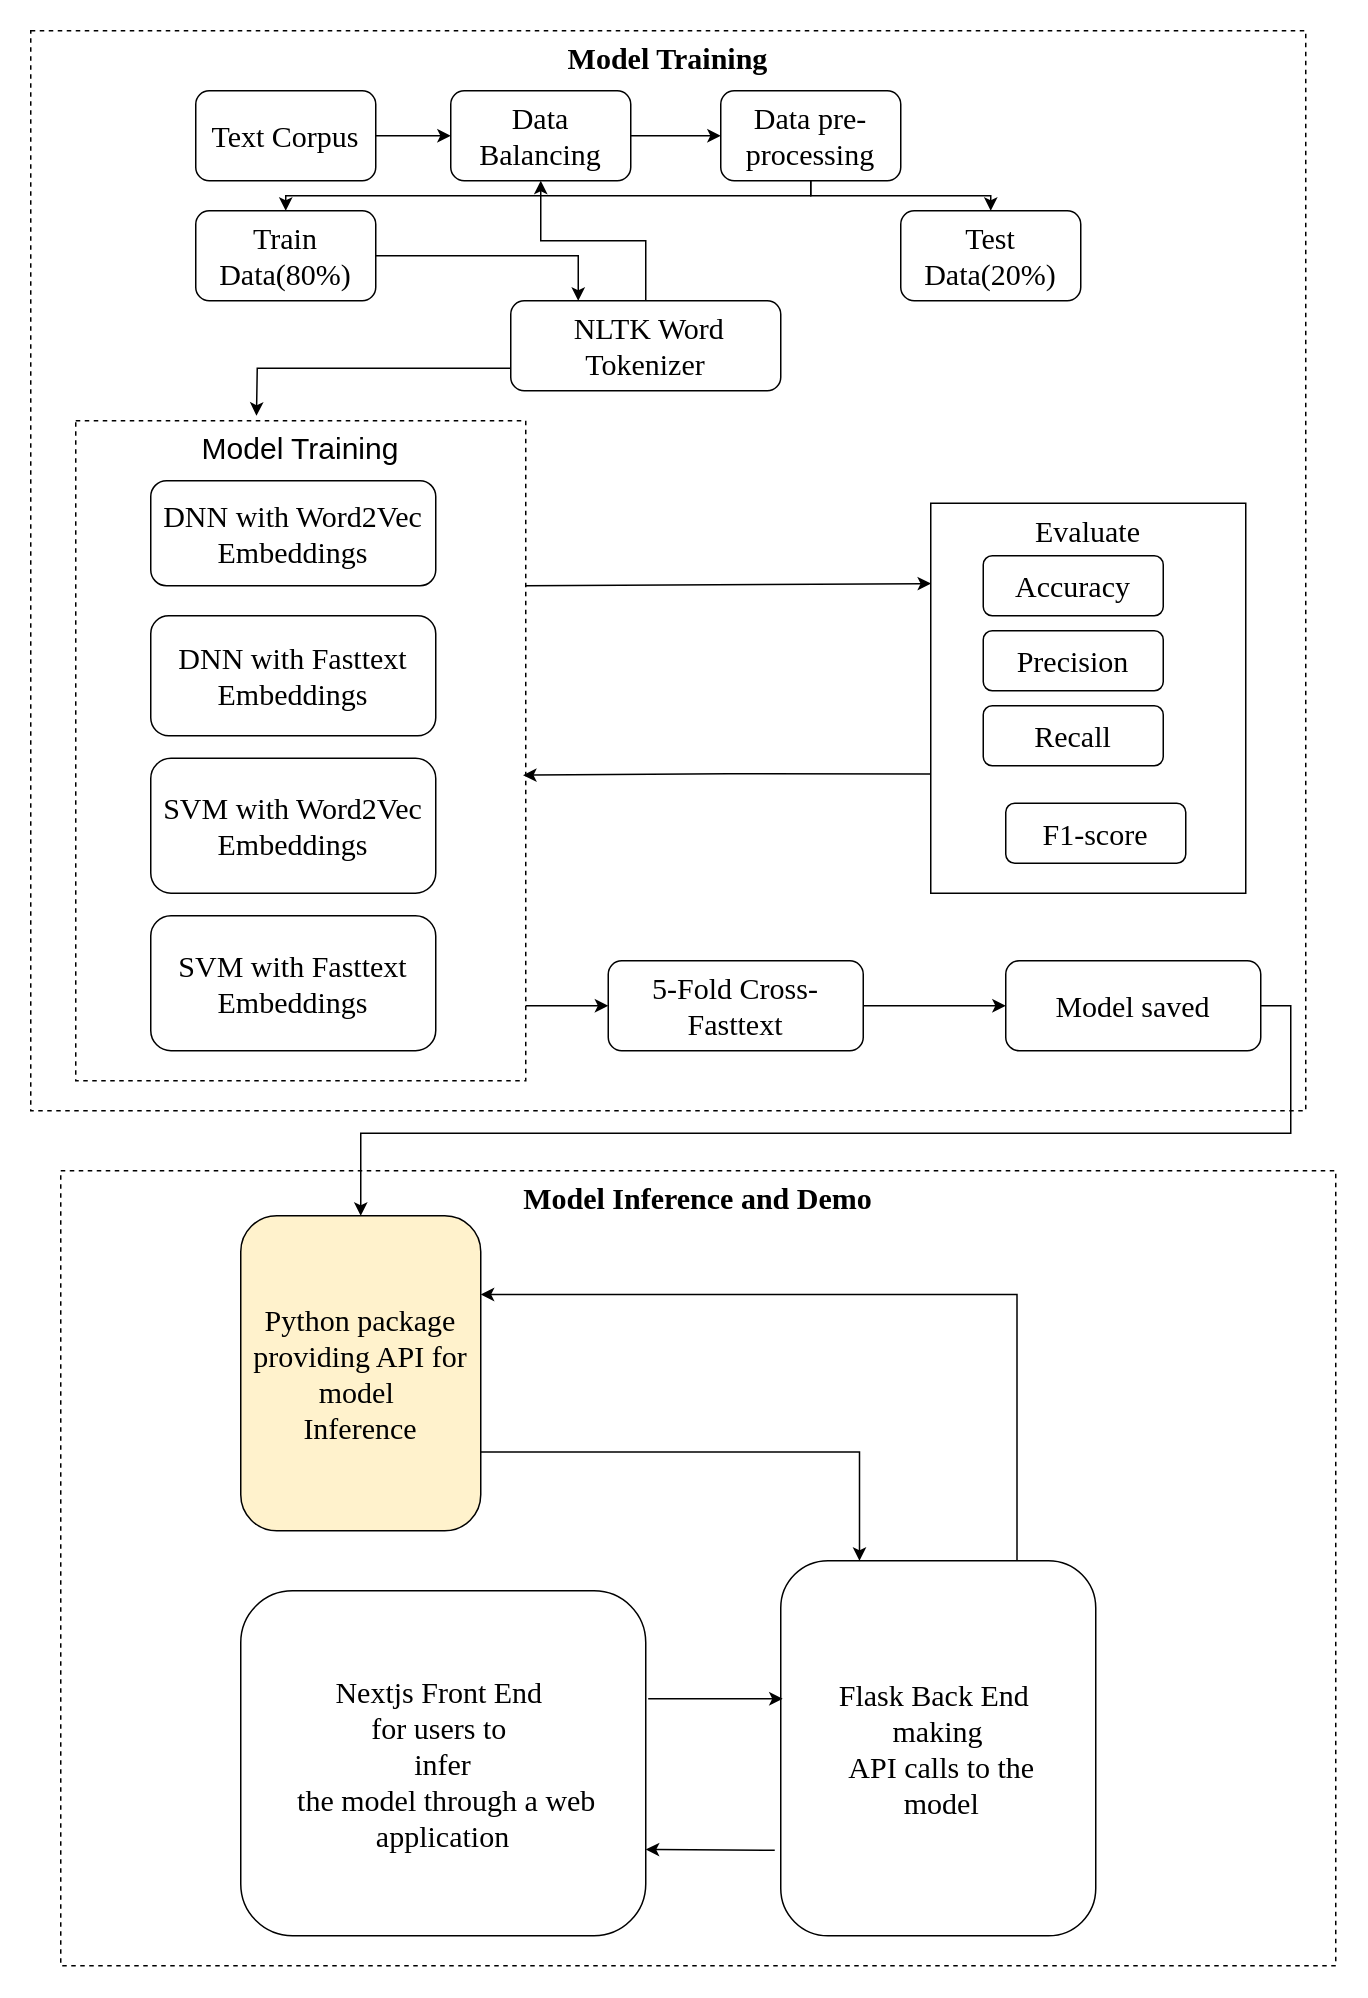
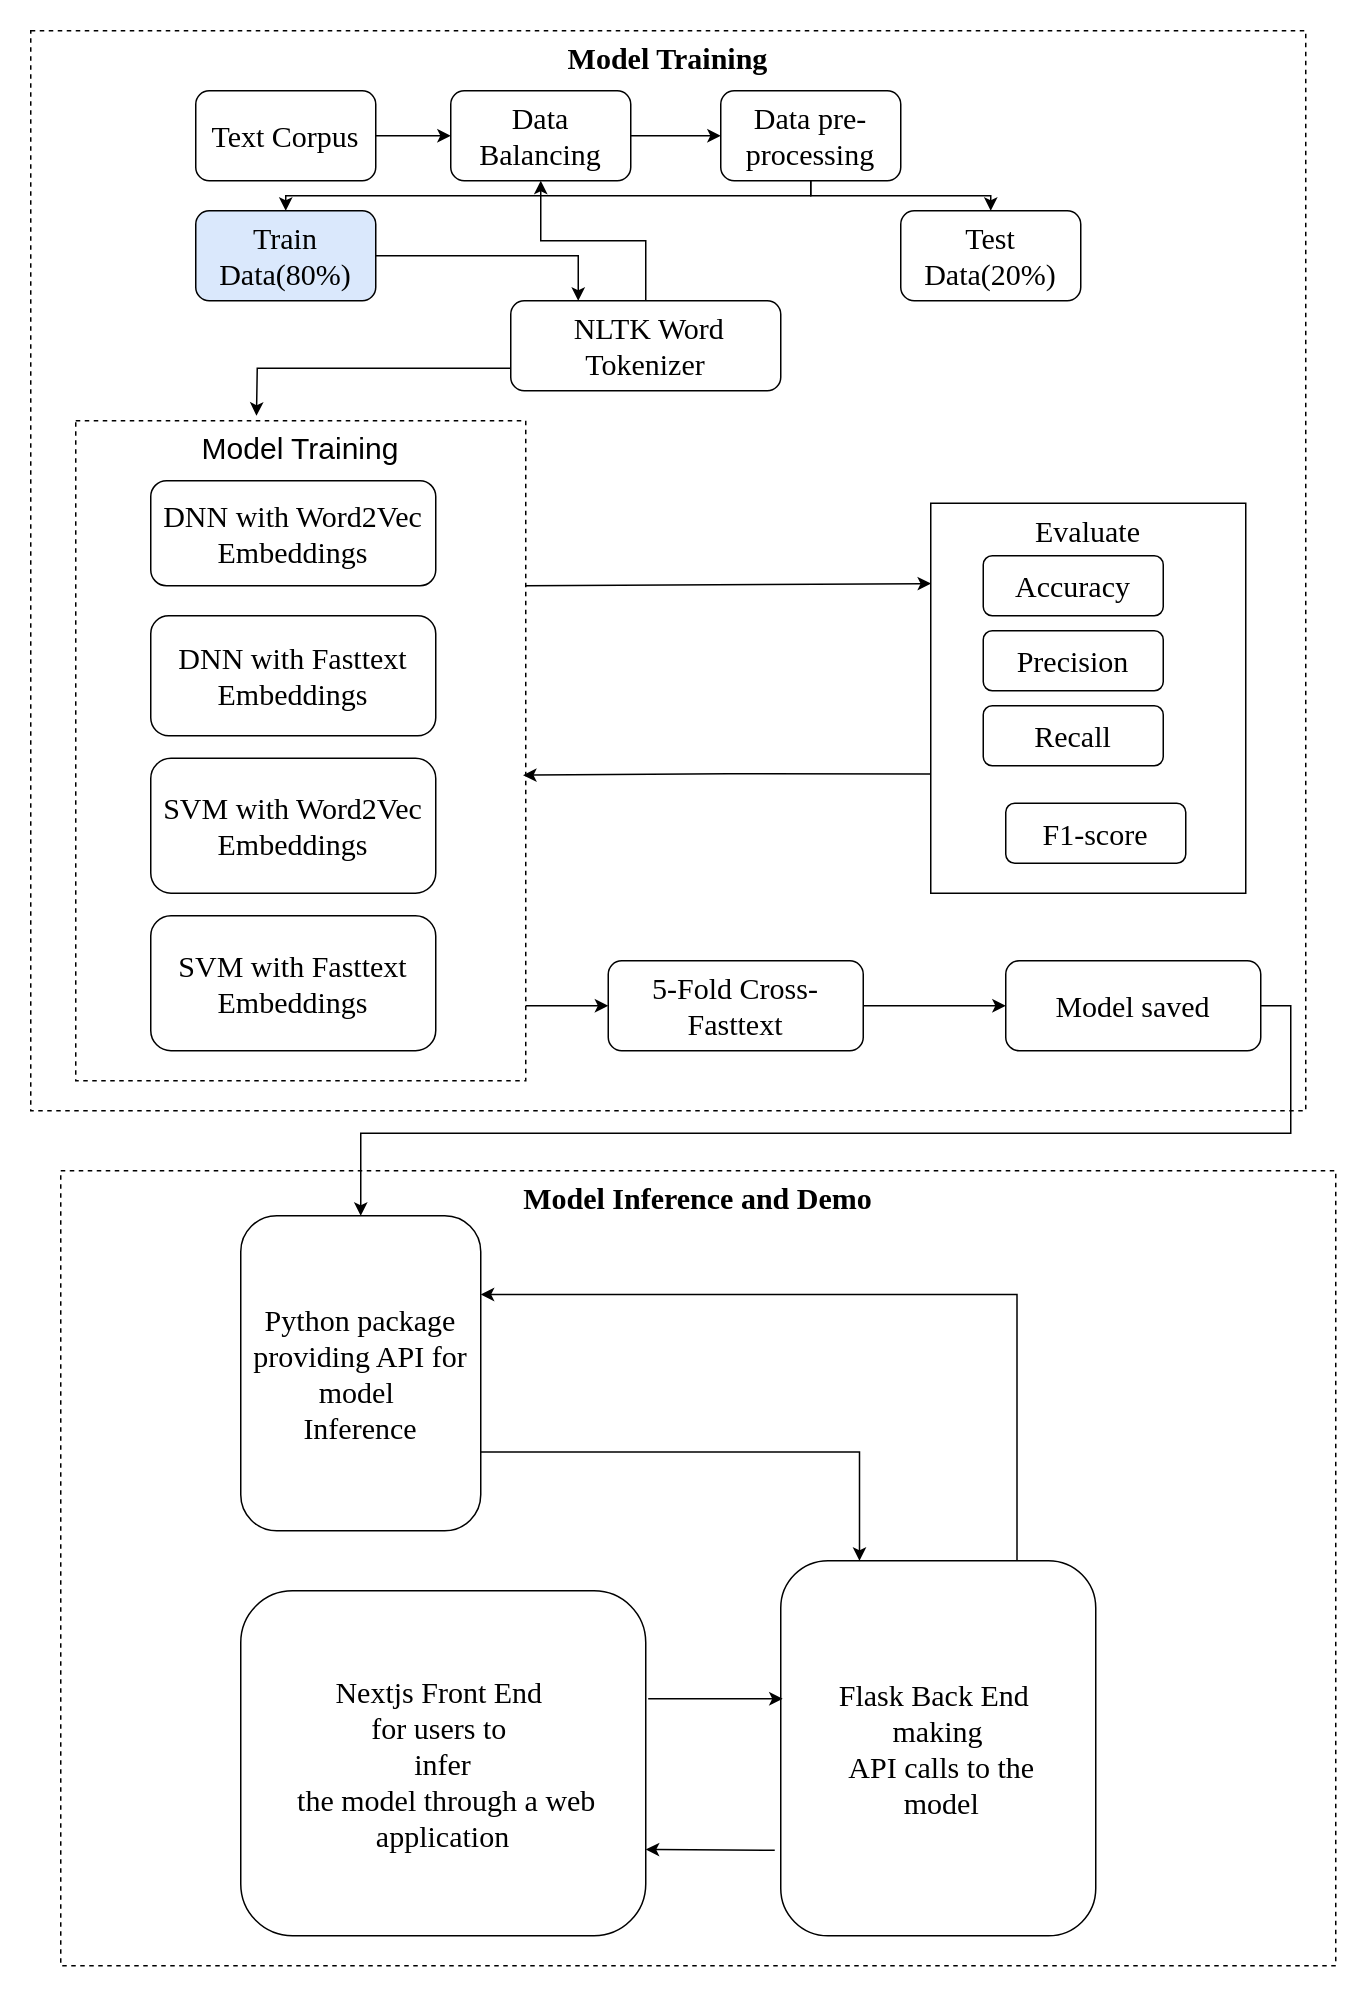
- <mxCell id="12" value="Train Data(80%)" style="rounded=1;whiteSpace=wrap;html=1;fontSize=20;fontFamily=Times New Roman;" vertex="1" parent="1"><mxGeometry x="130" y="140" width="120" height="60" as="geometry" /></mxCell>
+ <mxCell id="12" value="Train Data(80%)" style="rounded=1;whiteSpace=wrap;html=1;fontSize=20;fontFamily=Times New Roman;fillColor=#dae8fc;" vertex="1" parent="1"><mxGeometry x="130" y="140" width="120" height="60" as="geometry" /></mxCell>
- <mxCell id="29" value="Python package providing API for model&amp;nbsp;&lt;div&gt;Inference&lt;/div&gt;" style="rounded=1;whiteSpace=wrap;html=1;fontSize=20;fontFamily=Times New Roman;fillColor=#fff2cc;" vertex="1" parent="1"><mxGeometry x="160" y="810" width="160" height="210" as="geometry" /></mxCell>
+ <mxCell id="29" value="Python package providing API for model&amp;nbsp;&lt;div&gt;Inference&lt;/div&gt;" style="rounded=1;whiteSpace=wrap;html=1;fontSize=20;fontFamily=Times New Roman;" vertex="1" parent="1"><mxGeometry x="160" y="810" width="160" height="210" as="geometry" /></mxCell>
